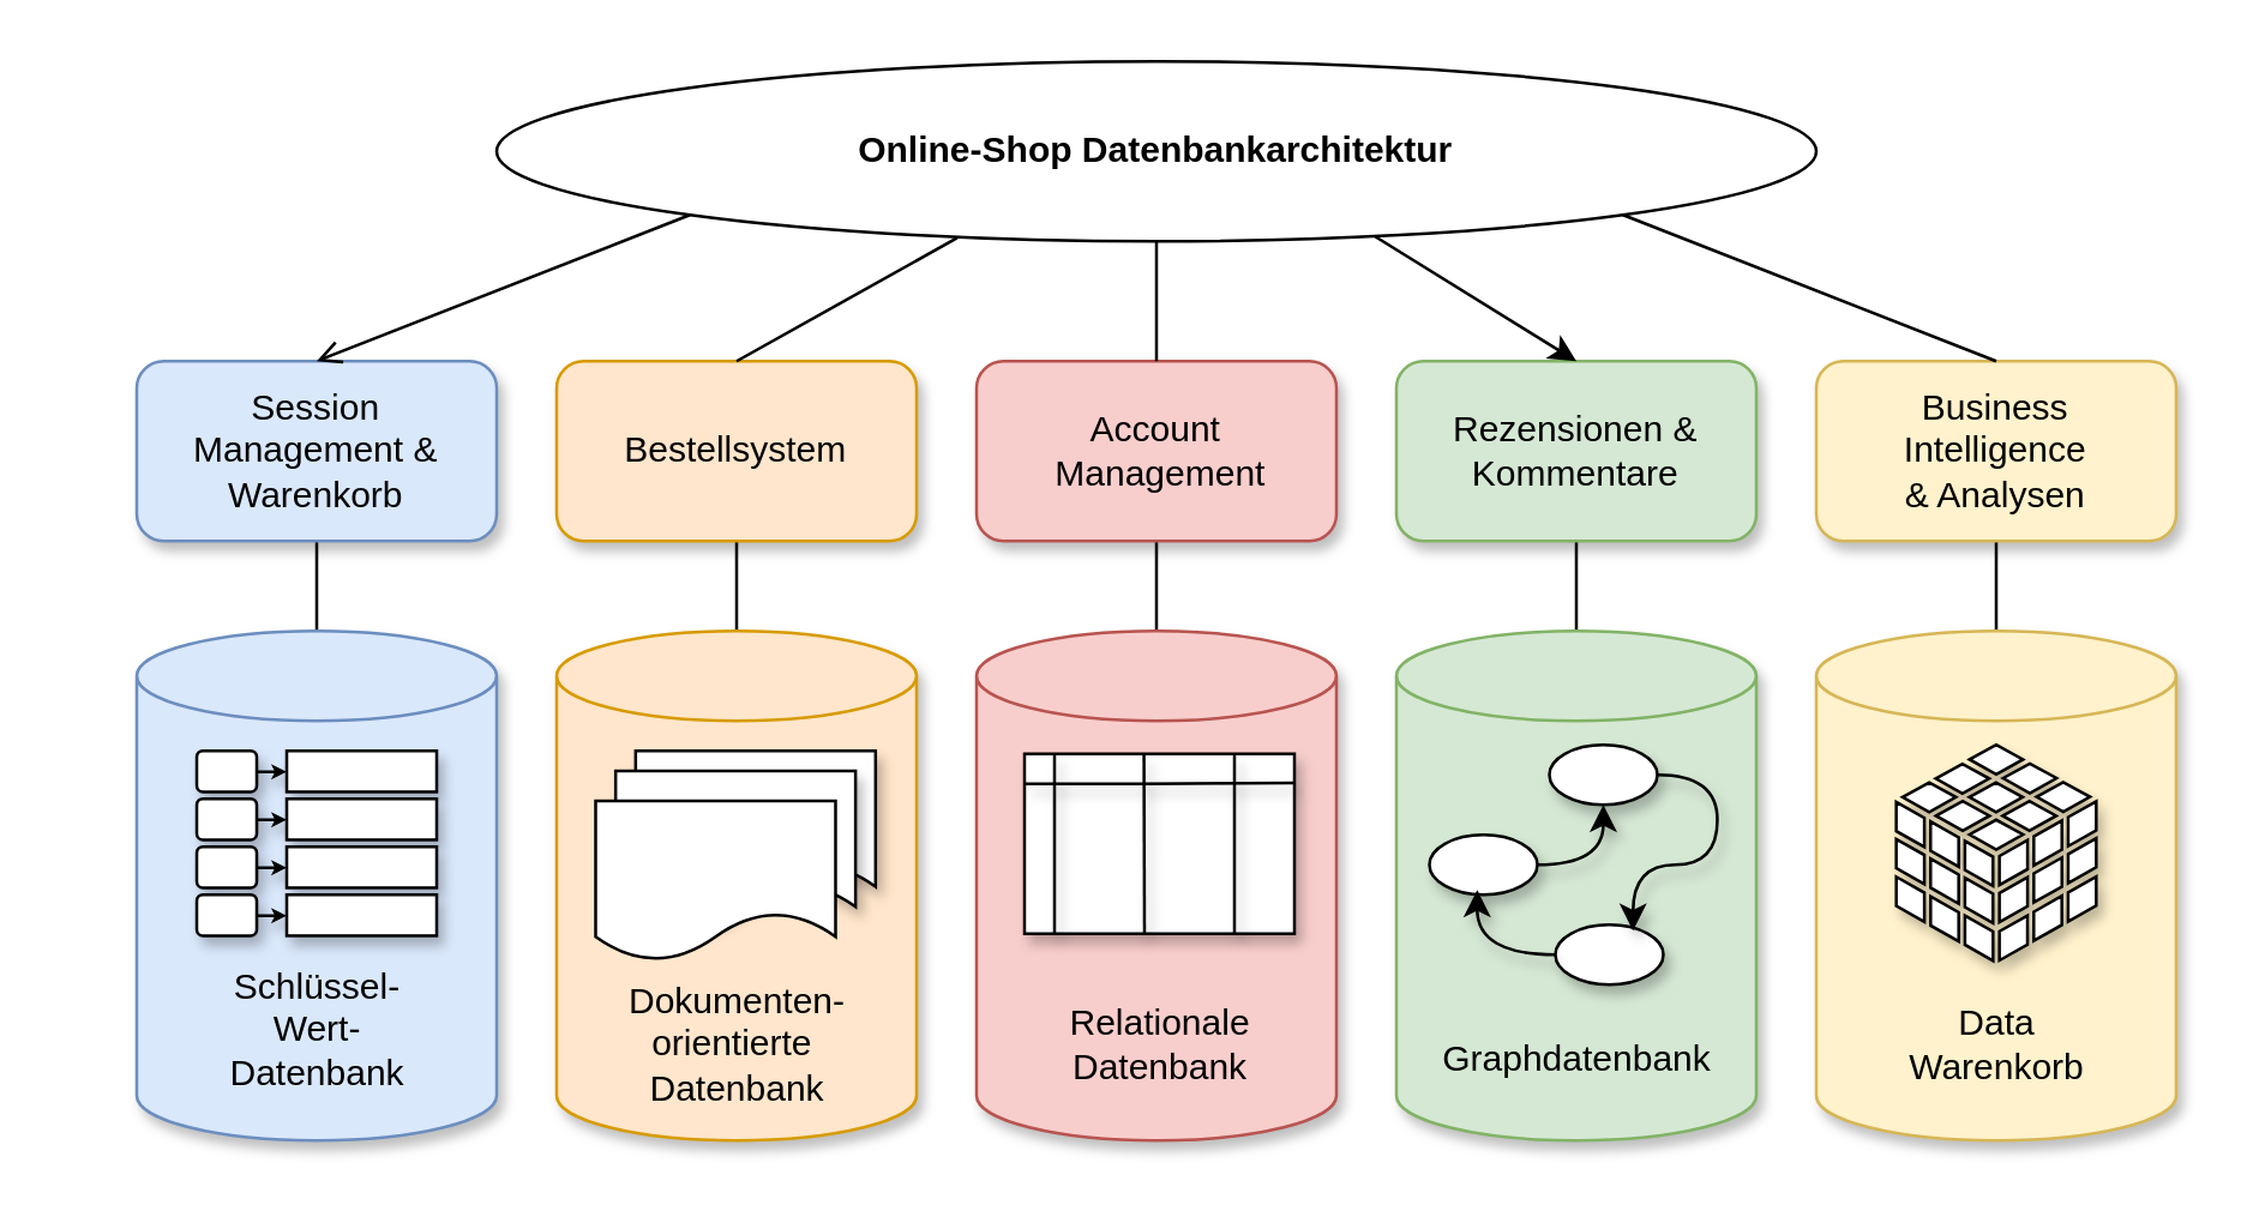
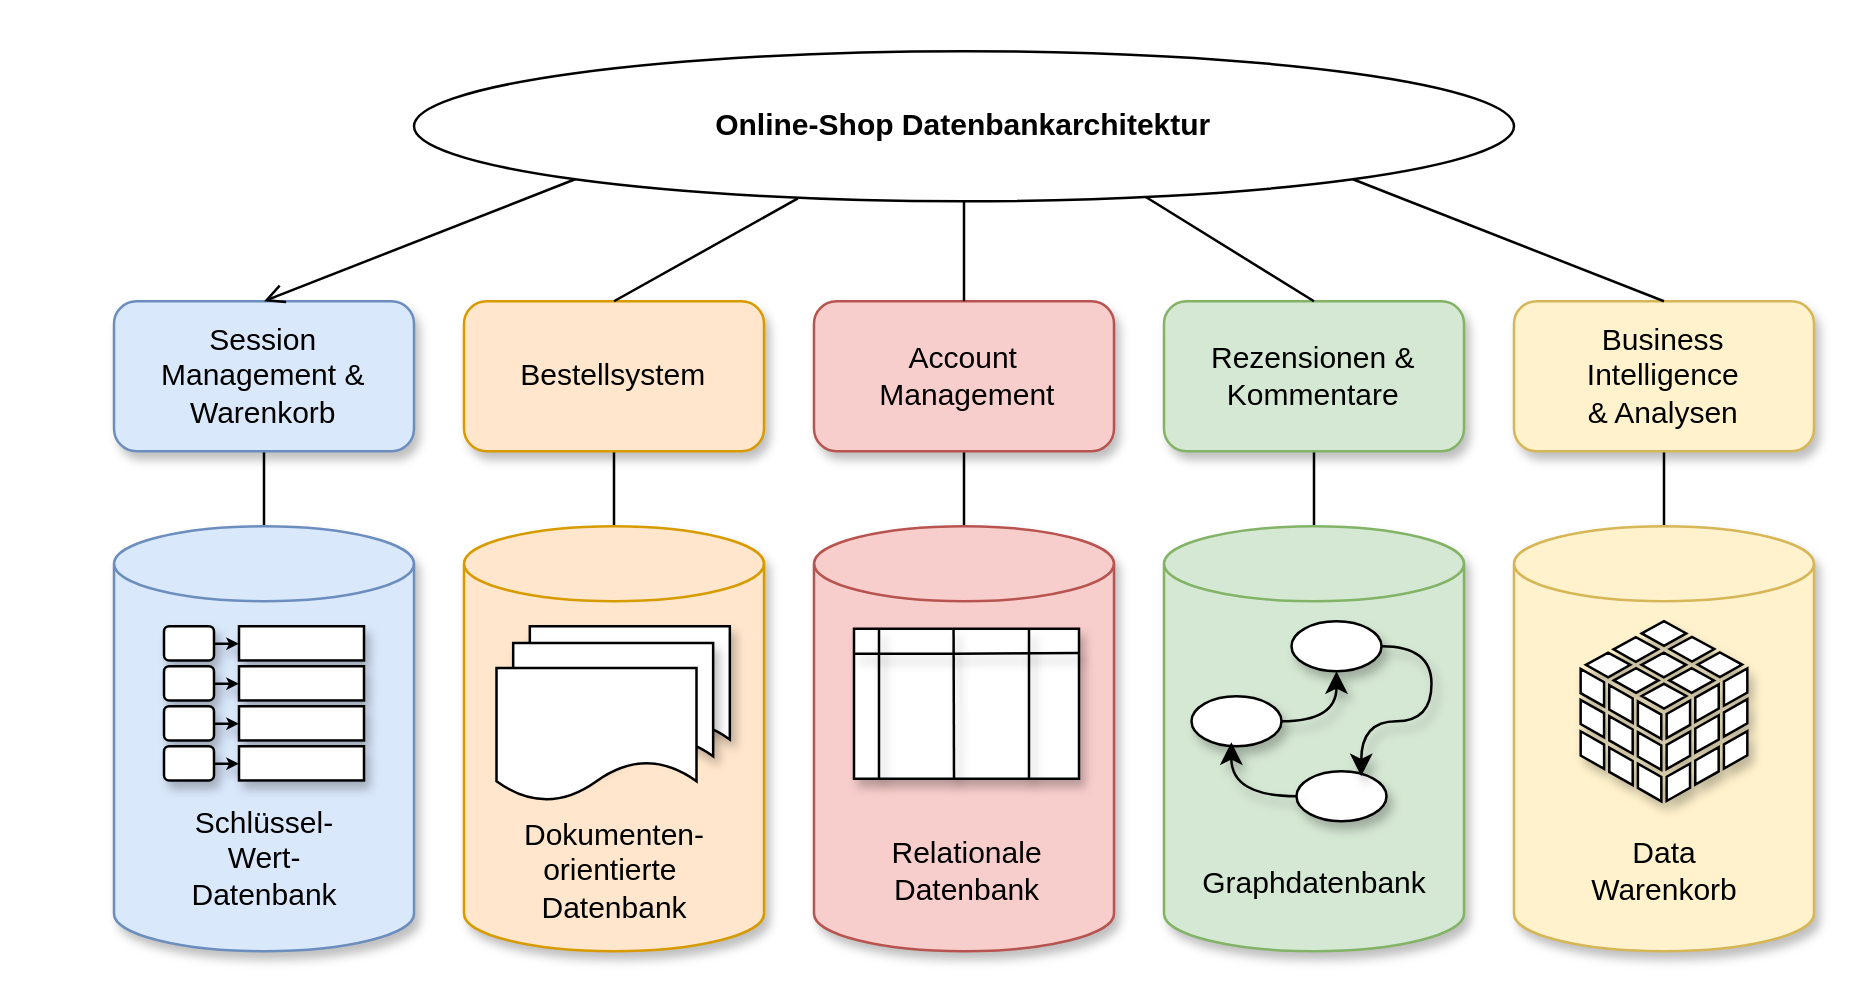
- <mxCell id="56" style="rounded=0;orthogonalLoop=1;jettySize=auto;html=1;endArrow=classic;startFill=0;strokeColor=default;entryX=0.5;entryY=0;entryDx=0;entryDy=0;exitX=0.662;exitY=0.957;exitDx=0;exitDy=0;exitPerimeter=0;" parent="1" source="58" target="11" edge="1"><mxGeometry relative="1" as="geometry"><mxPoint x="436.293" y="81.814" as="sourcePoint" /></mxGeometry></mxCell>
+ <mxCell id="56" style="rounded=0;orthogonalLoop=1;jettySize=auto;html=1;endArrow=none;startFill=0;strokeColor=default;entryX=0.5;entryY=0;entryDx=0;entryDy=0;exitX=0.662;exitY=0.957;exitDx=0;exitDy=0;exitPerimeter=0;" parent="1" source="58" target="11" edge="1"><mxGeometry relative="1" as="geometry"><mxPoint x="436.293" y="81.814" as="sourcePoint" /></mxGeometry></mxCell>
